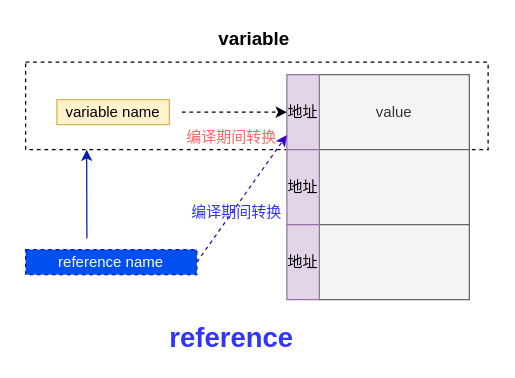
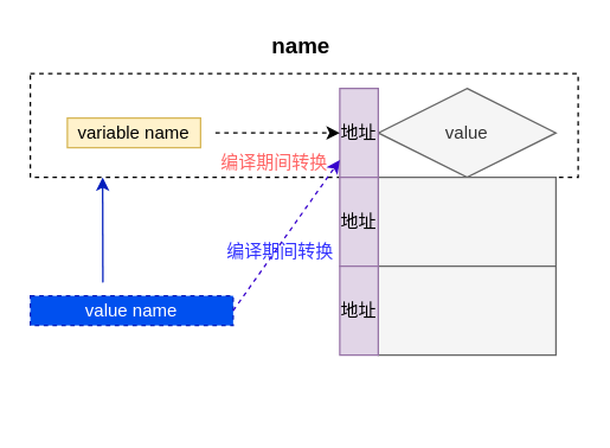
- <mxCell id="12" value="&lt;font size=&quot;1&quot;&gt;&lt;b style=&quot;font-size: 15px&quot;&gt;variable&lt;/b&gt;&lt;/font&gt;" style="text;html=1;strokeColor=none;fillColor=none;align=center;verticalAlign=middle;whiteSpace=wrap;rounded=0;dashed=1;" parent="1" vertex="1"><mxGeometry x="183" y="20" width="40" height="20" as="geometry" /></mxCell>
+ <mxCell id="12" value="&lt;font size=&quot;1&quot;&gt;&lt;b style=&quot;font-size: 15px&quot;&gt;name&lt;/b&gt;&lt;/font&gt;" style="text;html=1;strokeColor=none;fillColor=none;align=center;verticalAlign=middle;whiteSpace=wrap;rounded=0;dashed=1;" parent="1" vertex="1"><mxGeometry x="183" y="20" width="40" height="20" as="geometry" /></mxCell>
- <mxCell id="3" value="value" style="rounded=0;whiteSpace=wrap;html=1;fillColor=#f5f5f5;strokeColor=#666666;fontColor=#333333;" parent="1" vertex="1"><mxGeometry x="255" y="59" width="120" height="60" as="geometry" /></mxCell>
+ <mxCell id="3" value="value" style="rhombus;whiteSpace=wrap;html=1;fillColor=#f5f5f5;strokeColor=#666666;fontColor=#333333;" parent="1" vertex="1"><mxGeometry x="255" y="59" width="120" height="60" as="geometry" /></mxCell>
- <mxCell id="13" value="reference name" style="text;html=1;strokeColor=#001DBC;fillColor=#0050ef;align=center;verticalAlign=middle;whiteSpace=wrap;rounded=0;dashed=1;fontColor=#ffffff;" parent="1" vertex="1"><mxGeometry x="20" y="199" width="137" height="20" as="geometry" /></mxCell>
+ <mxCell id="13" value="value name" style="text;html=1;strokeColor=#001DBC;fillColor=#0050ef;align=center;verticalAlign=middle;whiteSpace=wrap;rounded=0;dashed=1;fontColor=#ffffff;" parent="1" vertex="1"><mxGeometry x="20" y="199" width="137" height="20" as="geometry" /></mxCell>
- <mxCell id="16" value="&lt;span style=&quot;font-size: 22px&quot;&gt;&lt;b&gt;&lt;font color=&quot;#3333ff&quot;&gt;reference&lt;/font&gt;&lt;/b&gt;&lt;/span&gt;" style="text;html=1;strokeColor=none;fillColor=none;align=center;verticalAlign=middle;whiteSpace=wrap;rounded=0;dashed=1;" parent="1" vertex="1"><mxGeometry x="80" y="260" width="210" height="20" as="geometry" /></mxCell>
